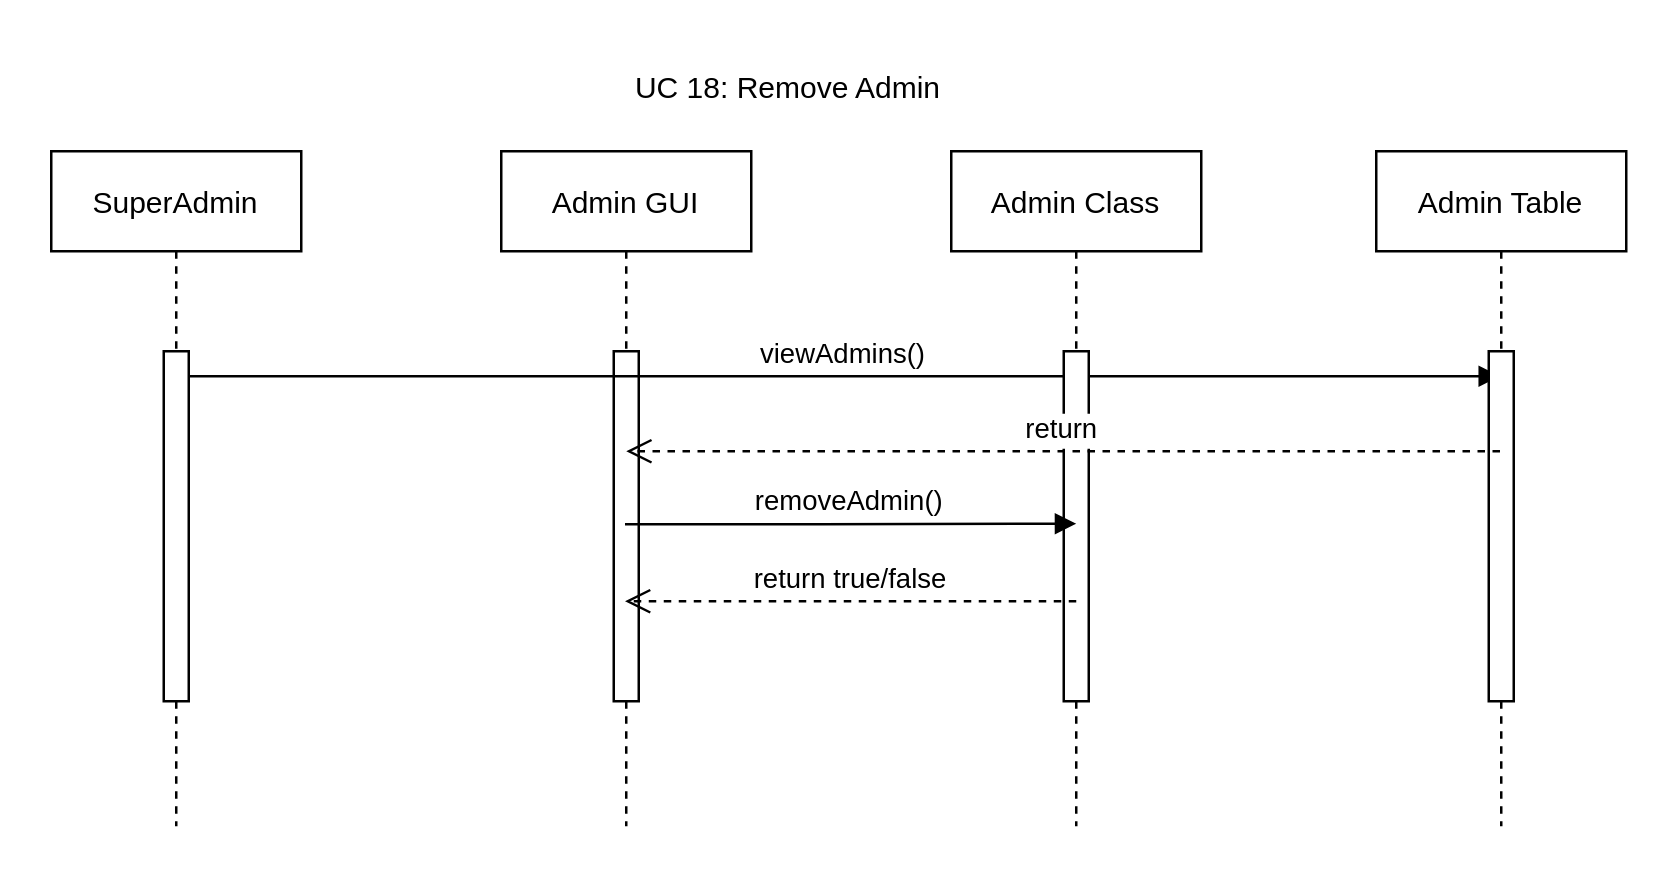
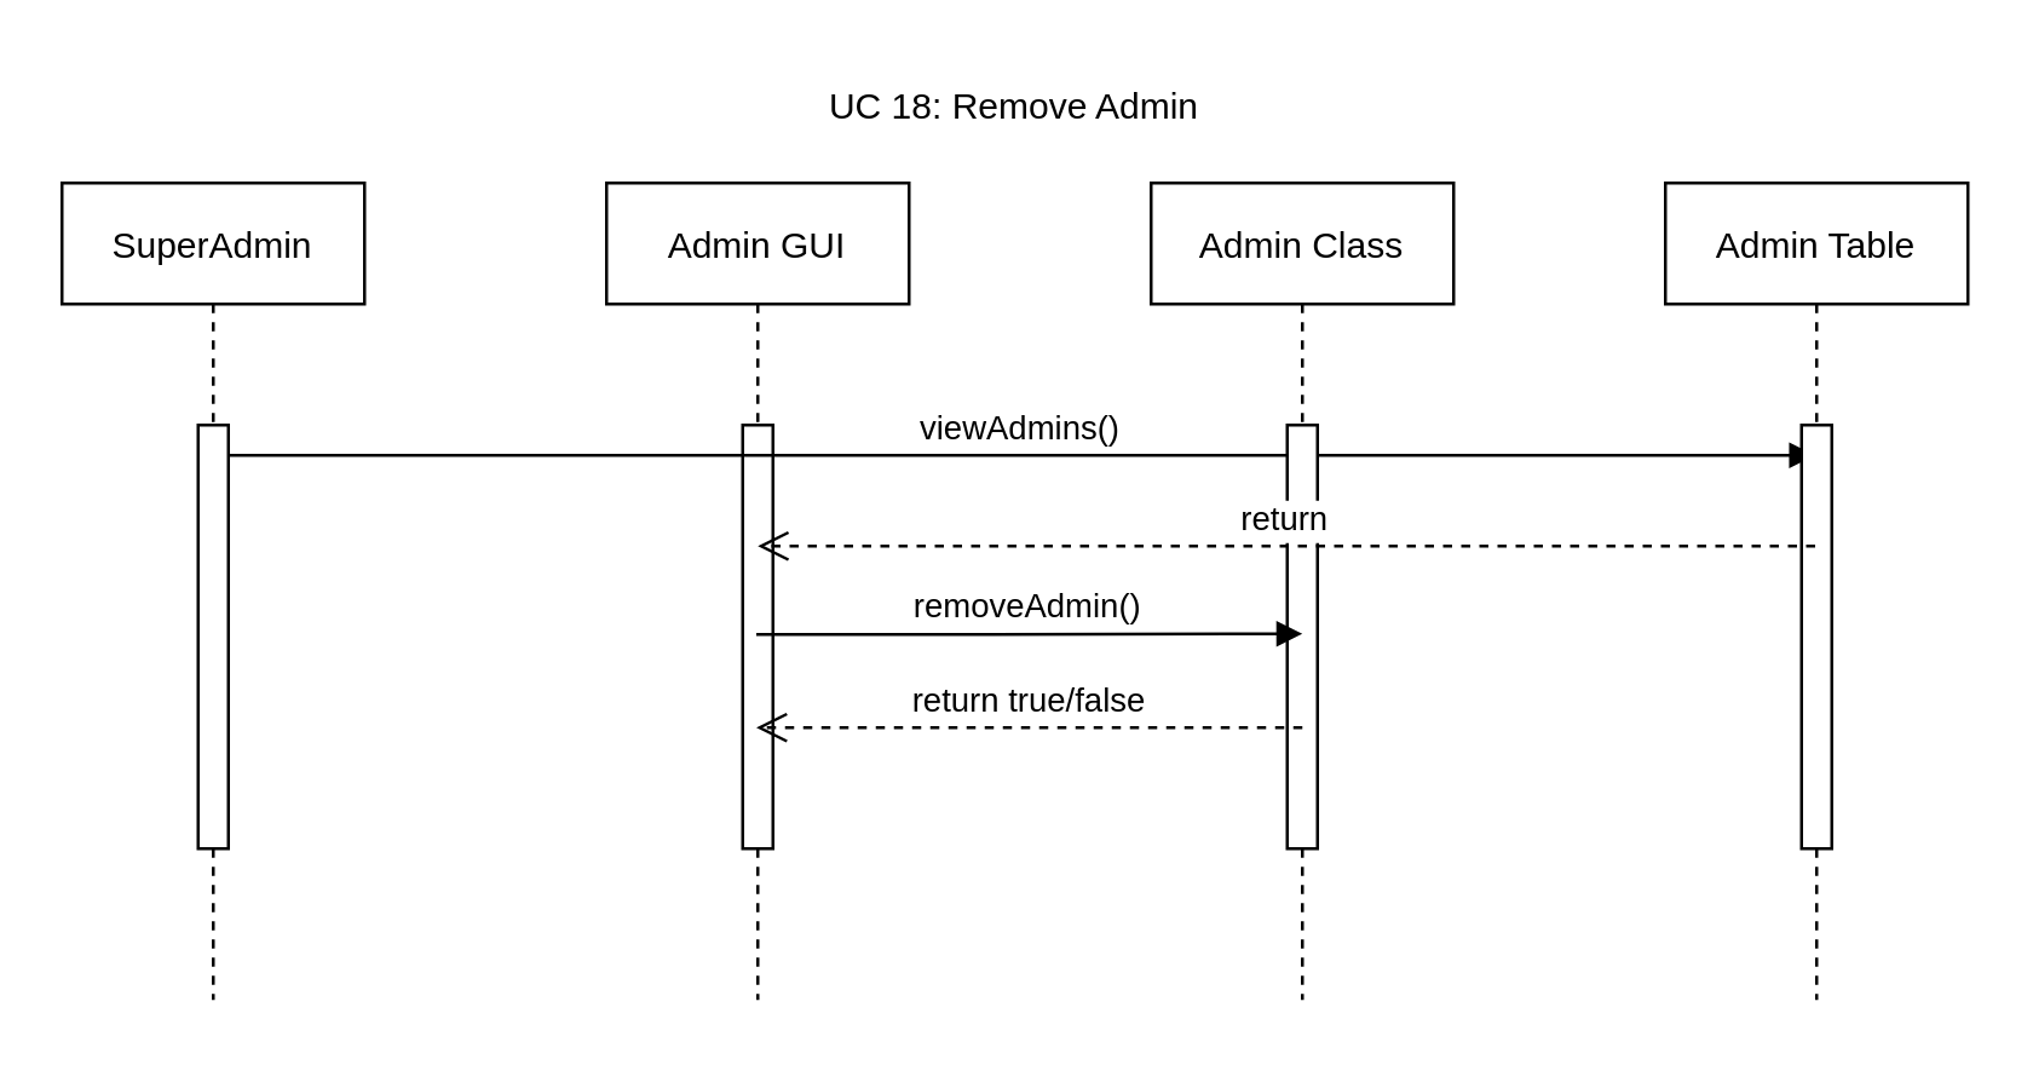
- <mxCell id="7" value="UC 18: Remove Admin" style="text;strokeColor=none;fillColor=none;html=1;align=center;verticalAlign=middle;whiteSpace=wrap;rounded=0;hachureGap=4;" vertex="1" parent="1"><mxGeometry x="250" y="20" width="130" height="30" as="geometry" /></mxCell>
+ <mxCell id="7" value="UC 18: Remove Admin" style="text;strokeColor=none;fillColor=none;html=1;align=center;verticalAlign=middle;whiteSpace=wrap;rounded=0;hachureGap=4;" vertex="1" parent="1"><mxGeometry x="270" y="20" width="130" height="30" as="geometry" /></mxCell>
